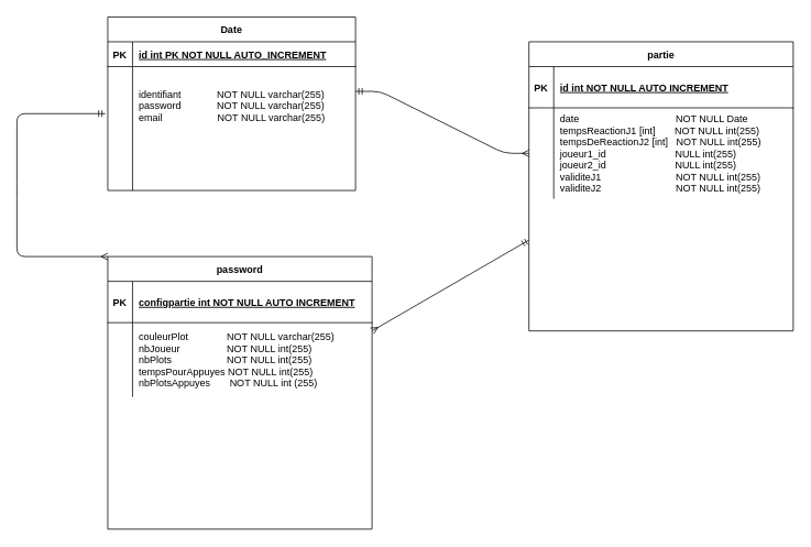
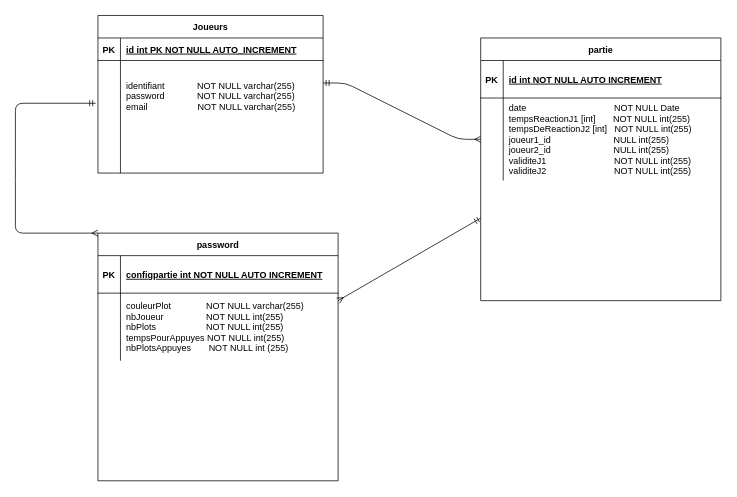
- <mxCell id="2" value="Date" style="shape=table;startSize=30;container=1;collapsible=1;childLayout=tableLayout;fixedRows=1;rowLines=0;fontStyle=1;align=center;resizeLast=1;" parent="1" vertex="1"><mxGeometry x="130" y="20" width="300" height="210" as="geometry" /></mxCell>
+ <mxCell id="2" value="Joueurs" style="shape=table;startSize=30;container=1;collapsible=1;childLayout=tableLayout;fixedRows=1;rowLines=0;fontStyle=1;align=center;resizeLast=1;" parent="1" vertex="1"><mxGeometry x="130" y="20" width="300" height="210" as="geometry" /></mxCell>
